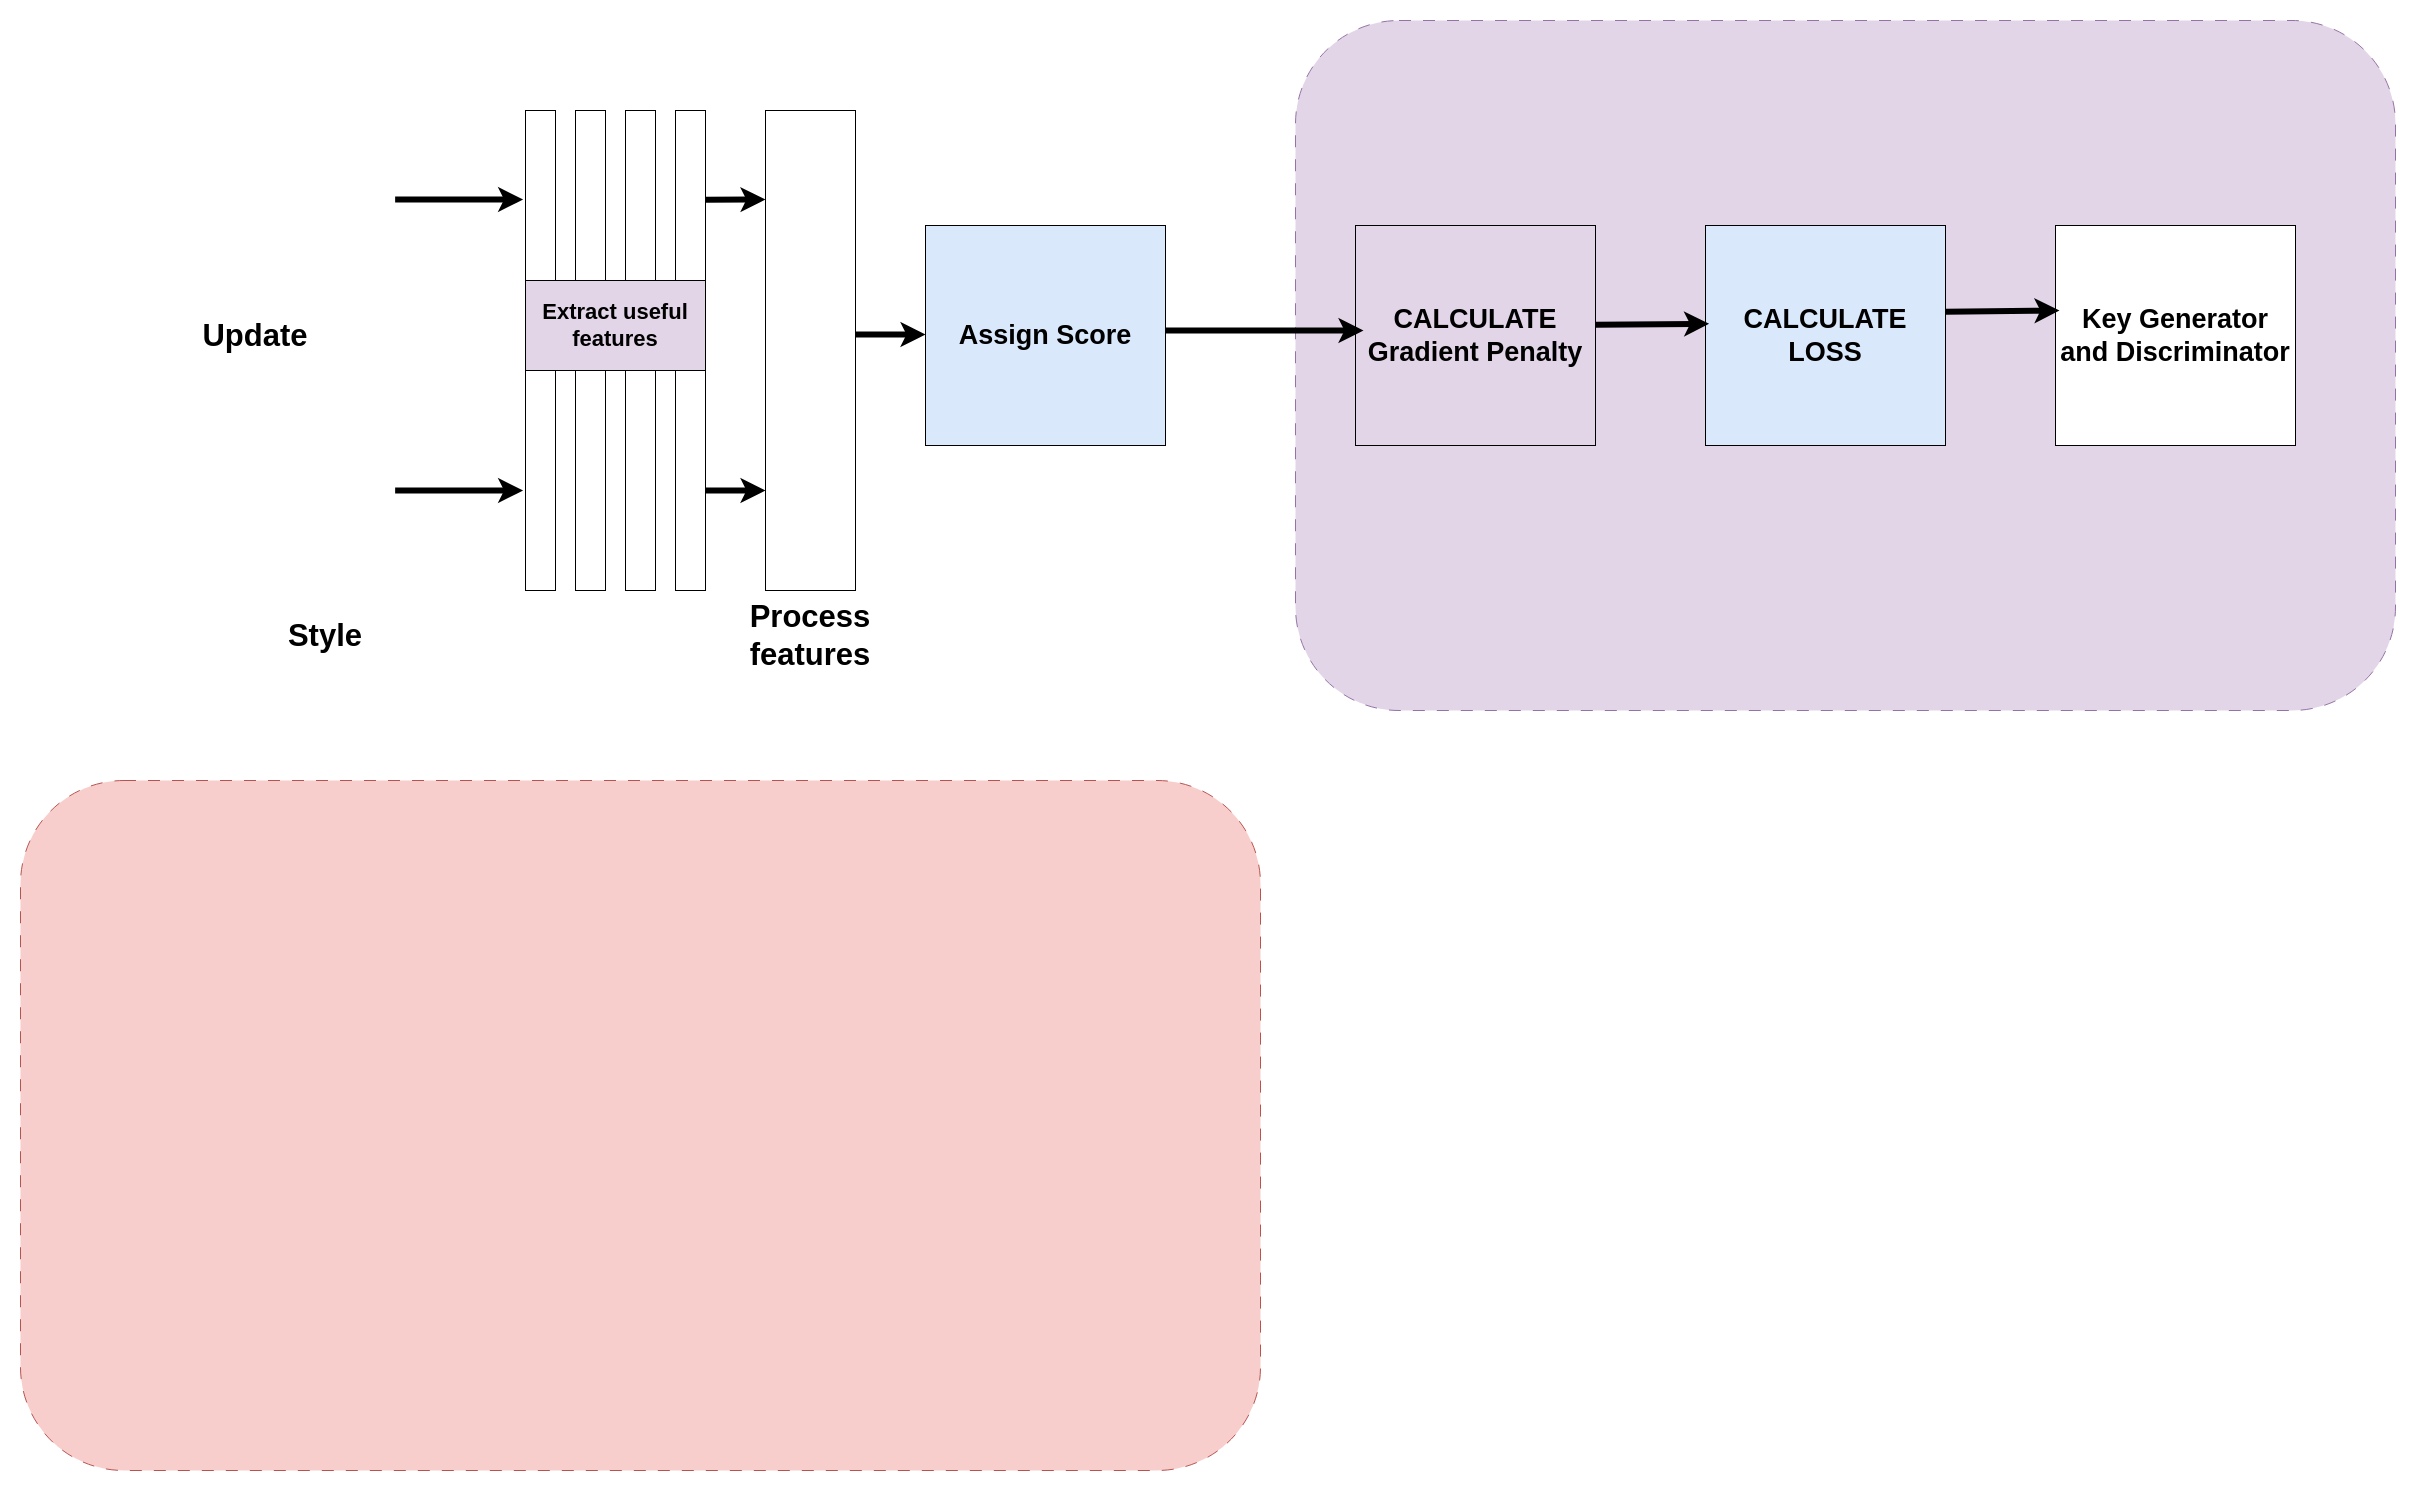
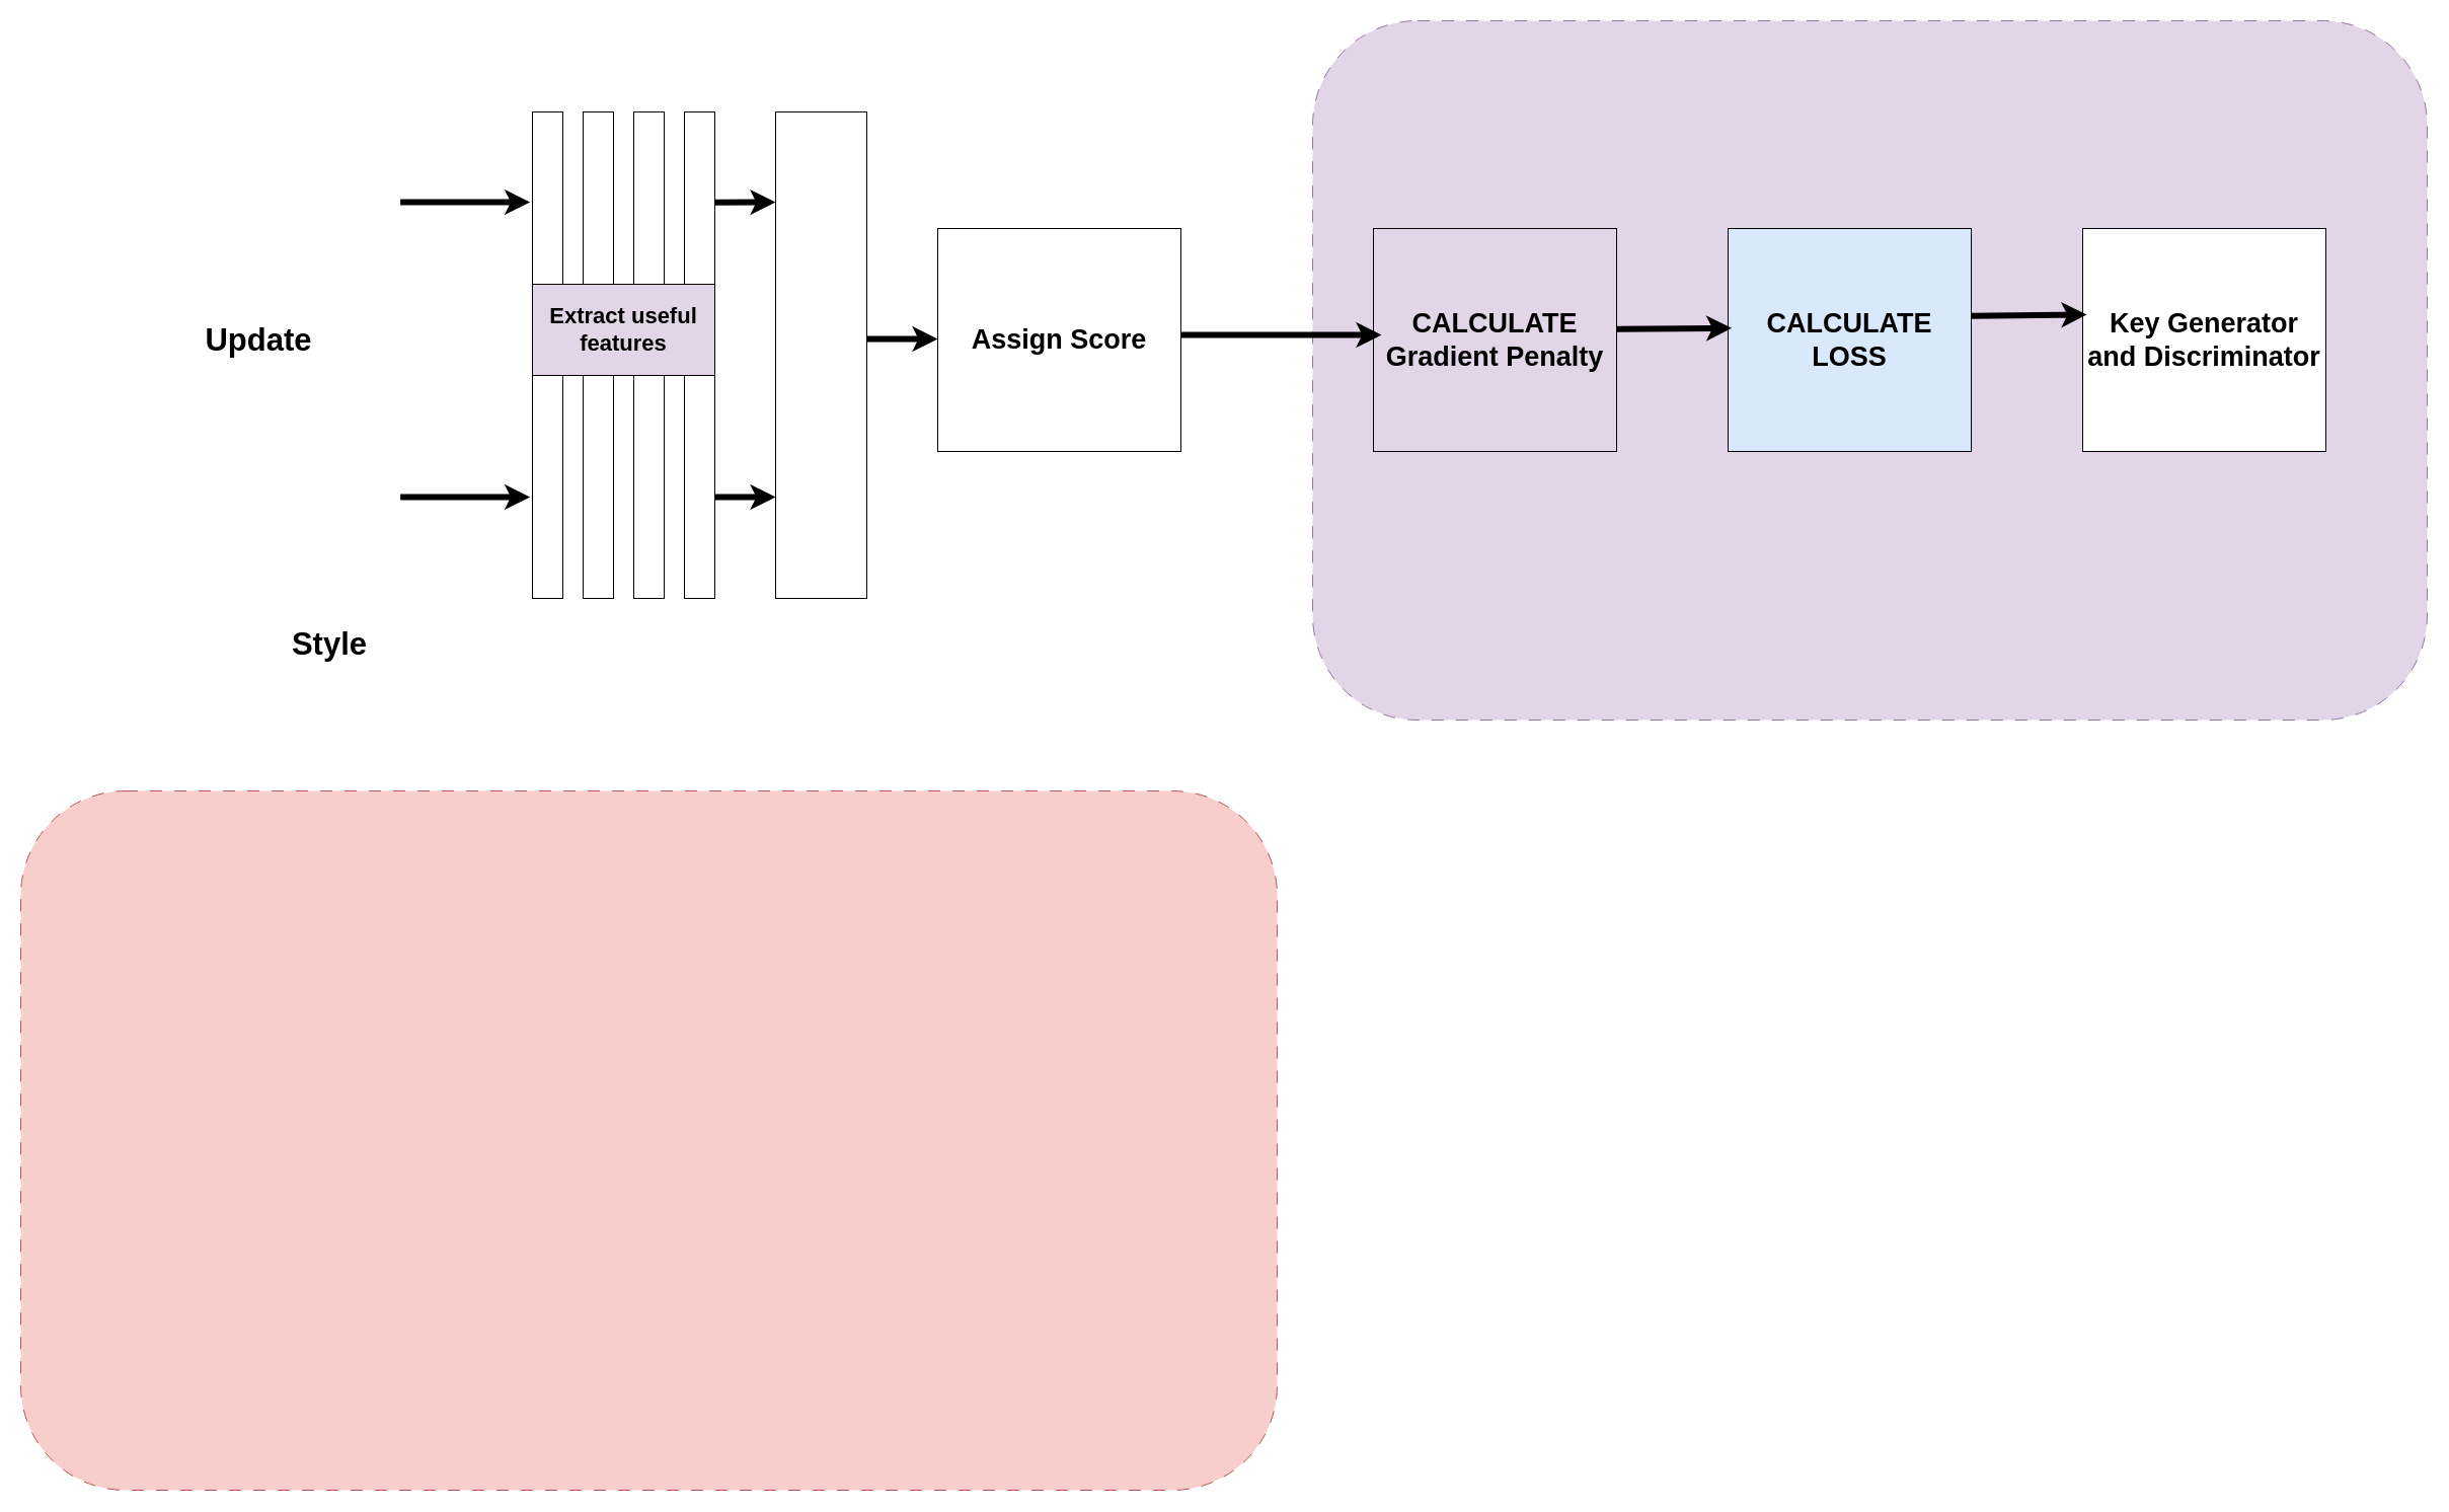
- <mxCell id="22" value="&lt;span style=&quot;font-size: 27px;&quot;&gt;&lt;b&gt;Assign Score&lt;/b&gt;&lt;/span&gt;" style="rounded=0;whiteSpace=wrap;html=1;fillColor=#dae8fc;" vertex="1" parent="16"><mxGeometry x="400" y="115" width="240" height="220" as="geometry" /></mxCell>
+ <mxCell id="22" value="&lt;span style=&quot;font-size: 27px;&quot;&gt;&lt;b&gt;Assign Score&lt;/b&gt;&lt;/span&gt;" style="rounded=0;whiteSpace=wrap;html=1;" vertex="1" parent="16"><mxGeometry x="400" y="115" width="240" height="220" as="geometry" /></mxCell>
- <mxCell id="27" value="&lt;span style=&quot;font-size: 31px;&quot;&gt;&lt;b&gt;Process features&lt;/b&gt;&lt;/span&gt;" style="text;html=1;align=center;verticalAlign=middle;whiteSpace=wrap;rounded=0;" vertex="1" parent="16"><mxGeometry x="222.81" y="500" width="124.37" height="50" as="geometry" /></mxCell>
